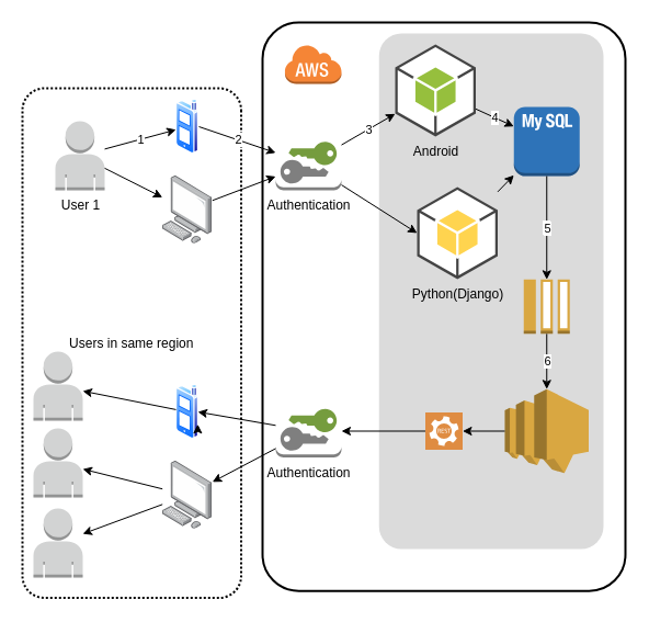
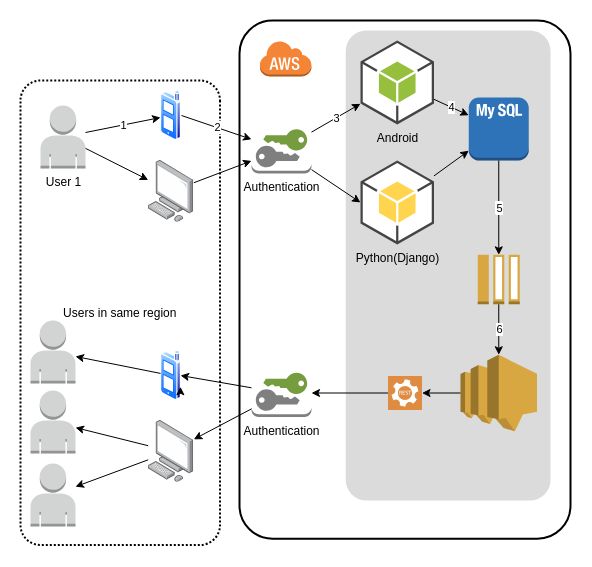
- <mxCell id="11" value="User 1" style="outlineConnect=0;dashed=0;verticalLabelPosition=bottom;verticalAlign=top;align=center;html=1;shape=mxgraph.aws3.user;fillColor=#D2D3D3;gradientColor=none;" vertex="1" parent="1"><mxGeometry x="50" y="110" width="45" height="63" as="geometry" /></mxCell>
+ <mxCell id="11" value="User 1" style="outlineConnect=0;dashed=0;verticalLabelPosition=bottom;verticalAlign=top;align=center;html=1;shape=mxgraph.aws3.user;fillColor=#D2D3D3;gradientColor=none;" vertex="1" parent="1"><mxGeometry x="40" y="105" width="45" height="63" as="geometry" /></mxCell>
- <mxCell id="8" value="Python(Django)" style="outlineConnect=0;dashed=0;verticalLabelPosition=bottom;verticalAlign=top;align=center;html=1;shape=mxgraph.aws3.android;fillColor=#FFD44F;gradientColor=none;" vertex="1" parent="1"><mxGeometry x="380" y="170" width="73.5" height="84" as="geometry" /></mxCell>
+ <mxCell id="8" value="Python(Django)" style="outlineConnect=0;dashed=0;verticalLabelPosition=bottom;verticalAlign=top;align=center;html=1;shape=mxgraph.aws3.android;fillColor=#FFD44F;gradientColor=none;" vertex="1" parent="1"><mxGeometry x="360" y="160" width="73.5" height="84" as="geometry" /></mxCell>
